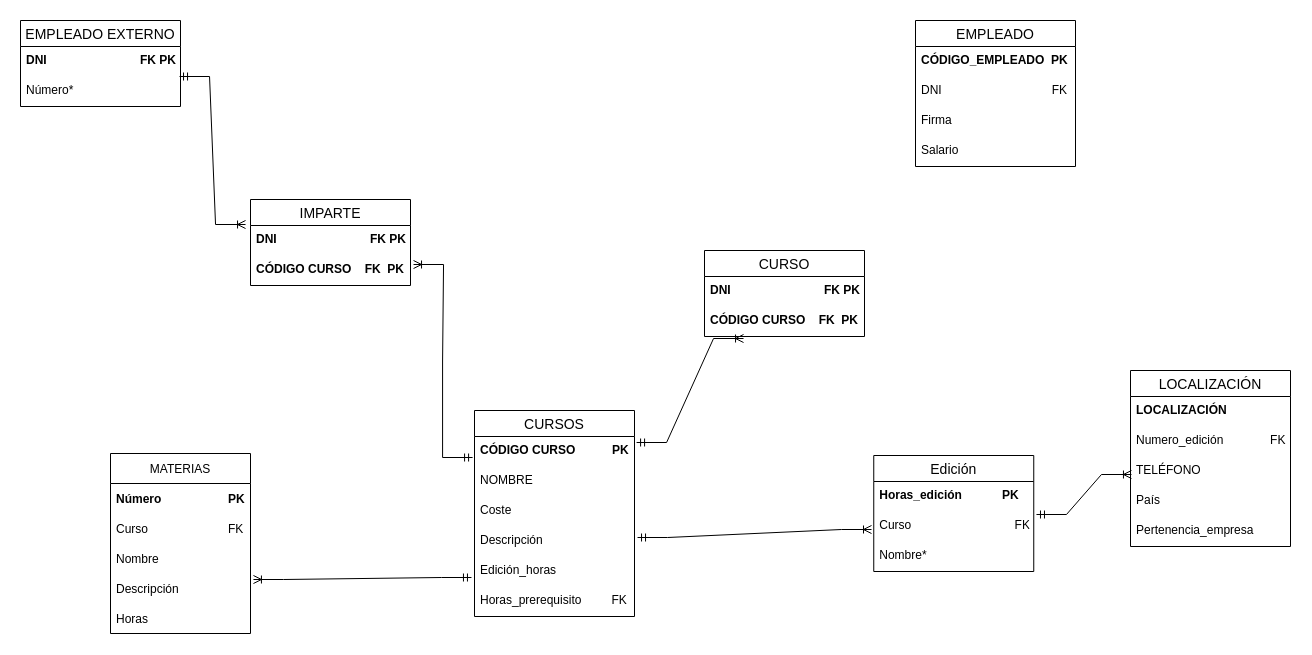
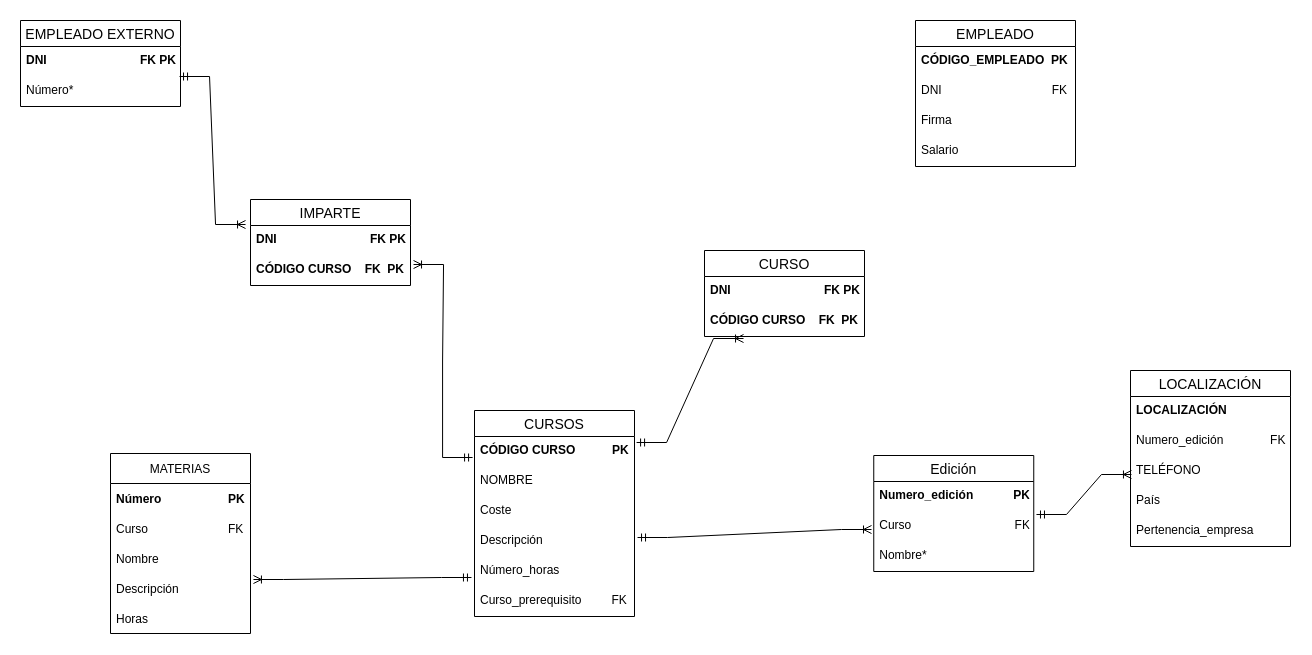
- <mxCell id="30" value="Horas_edición            PK" style="text;strokeColor=none;fillColor=none;spacingLeft=4;spacingRight=4;overflow=hidden;rotatable=0;points=[[0,0.5],[1,0.5]];portConstraint=eastwest;fontSize=12;fontStyle=1" parent="29" vertex="1"><mxGeometry y="26" width="160" height="30" as="geometry" /></mxCell>
+ <mxCell id="30" value="Numero_edición            PK" style="text;strokeColor=none;fillColor=none;spacingLeft=4;spacingRight=4;overflow=hidden;rotatable=0;points=[[0,0.5],[1,0.5]];portConstraint=eastwest;fontSize=12;fontStyle=1" parent="29" vertex="1"><mxGeometry y="26" width="160" height="30" as="geometry" /></mxCell>
- <mxCell id="18" value="Edición_horas" style="text;strokeColor=none;fillColor=none;spacingLeft=4;spacingRight=4;overflow=hidden;rotatable=0;points=[[0,0.5],[1,0.5]];portConstraint=eastwest;fontSize=12;" parent="13" vertex="1"><mxGeometry y="146" width="160" height="30" as="geometry" /></mxCell>
+ <mxCell id="18" value="Número_horas" style="text;strokeColor=none;fillColor=none;spacingLeft=4;spacingRight=4;overflow=hidden;rotatable=0;points=[[0,0.5],[1,0.5]];portConstraint=eastwest;fontSize=12;" parent="13" vertex="1"><mxGeometry y="146" width="160" height="30" as="geometry" /></mxCell>
- <mxCell id="19" value="Horas_prerequisito         FK" style="text;strokeColor=none;fillColor=none;spacingLeft=4;spacingRight=4;overflow=hidden;rotatable=0;points=[[0,0.5],[1,0.5]];portConstraint=eastwest;fontSize=12;" parent="13" vertex="1"><mxGeometry y="176" width="160" height="30" as="geometry" /></mxCell>
+ <mxCell id="19" value="Curso_prerequisito         FK" style="text;strokeColor=none;fillColor=none;spacingLeft=4;spacingRight=4;overflow=hidden;rotatable=0;points=[[0,0.5],[1,0.5]];portConstraint=eastwest;fontSize=12;" parent="13" vertex="1"><mxGeometry y="176" width="160" height="30" as="geometry" /></mxCell>
